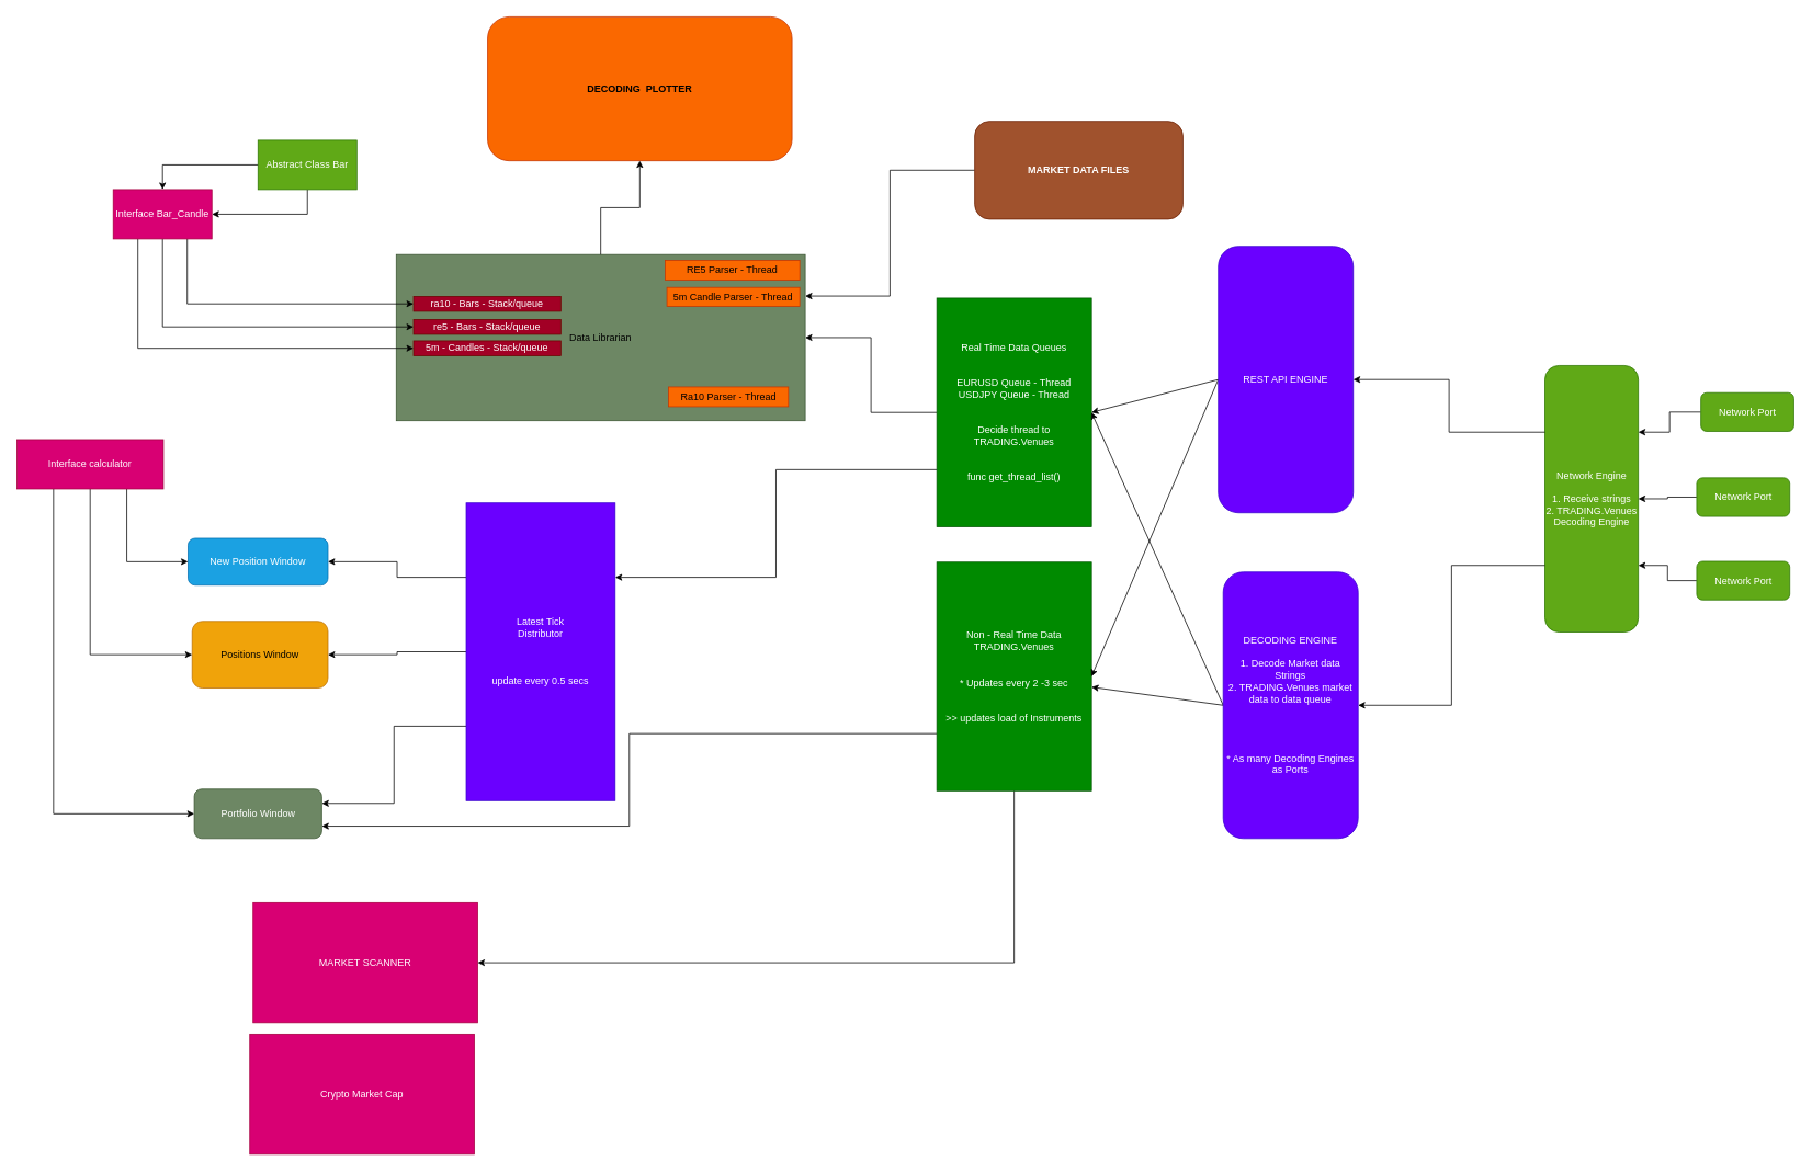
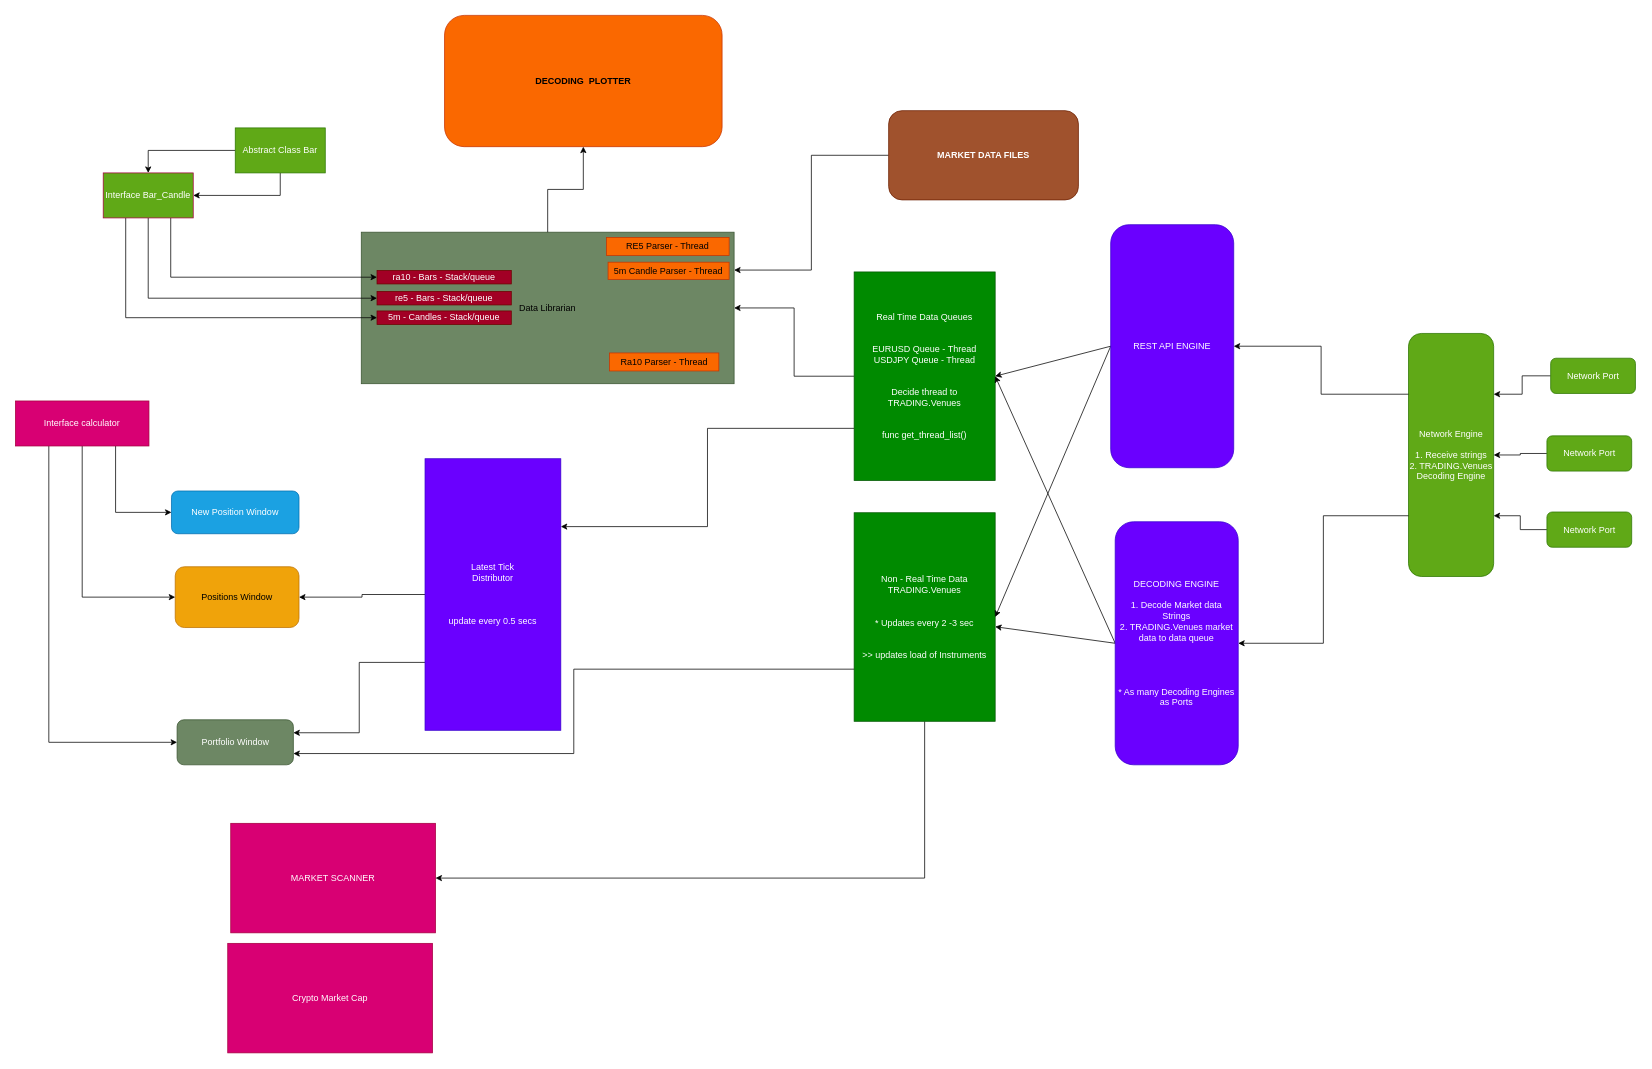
- <mxCell id="35" value="Interface Bar_Candle" style="rounded=0;whiteSpace=wrap;html=1;fillColor=#d80073;fontColor=#ffffff;strokeColor=#A50040;" vertex="1" parent="1"><mxGeometry x="137" y="230" width="120" height="60" as="geometry" /></mxCell>
+ <mxCell id="35" value="Interface Bar_Candle" style="rounded=0;whiteSpace=wrap;html=1;fillColor=#60a917;fontColor=#ffffff;strokeColor=#A50040;" vertex="1" parent="1"><mxGeometry x="137" y="230" width="120" height="60" as="geometry" /></mxCell>
- <mxCell id="11" style="edgeStyle=orthogonalEdgeStyle;rounded=0;orthogonalLoop=1;jettySize=auto;html=1;exitX=0;exitY=0.25;exitDx=0;exitDy=0;" edge="1" parent="1" source="14" target="8"><mxGeometry relative="1" as="geometry" /></mxCell>
